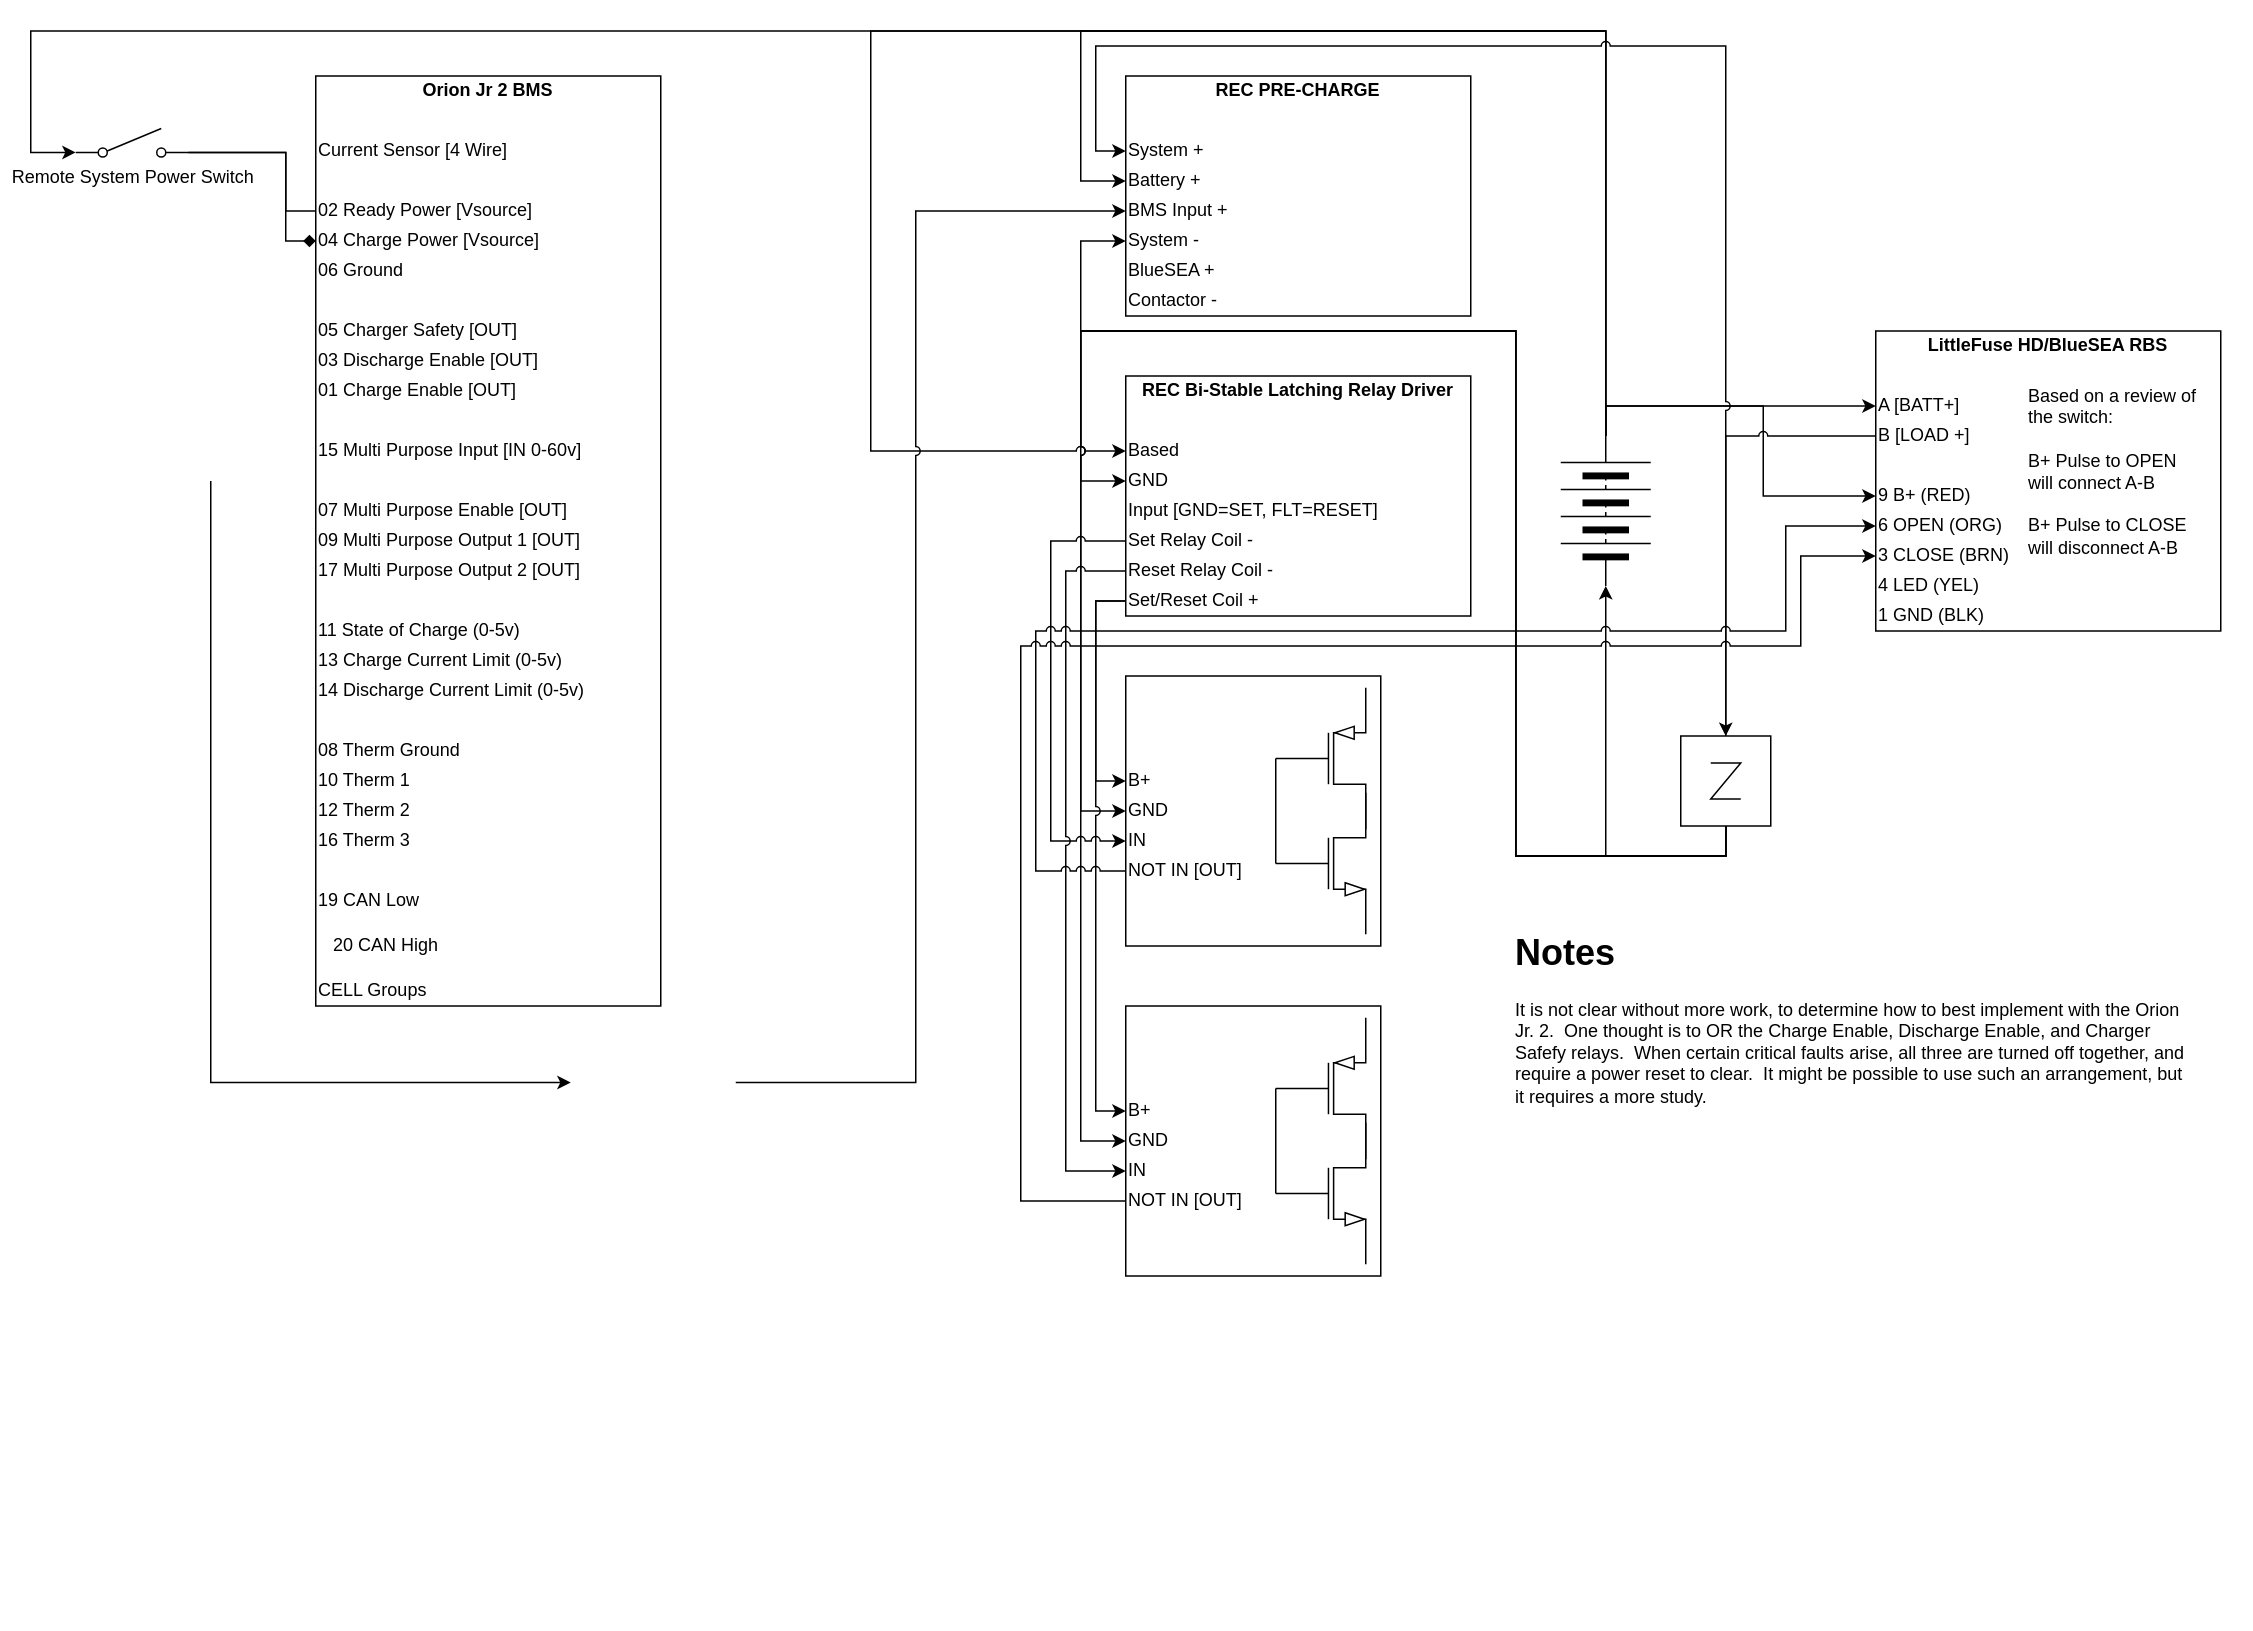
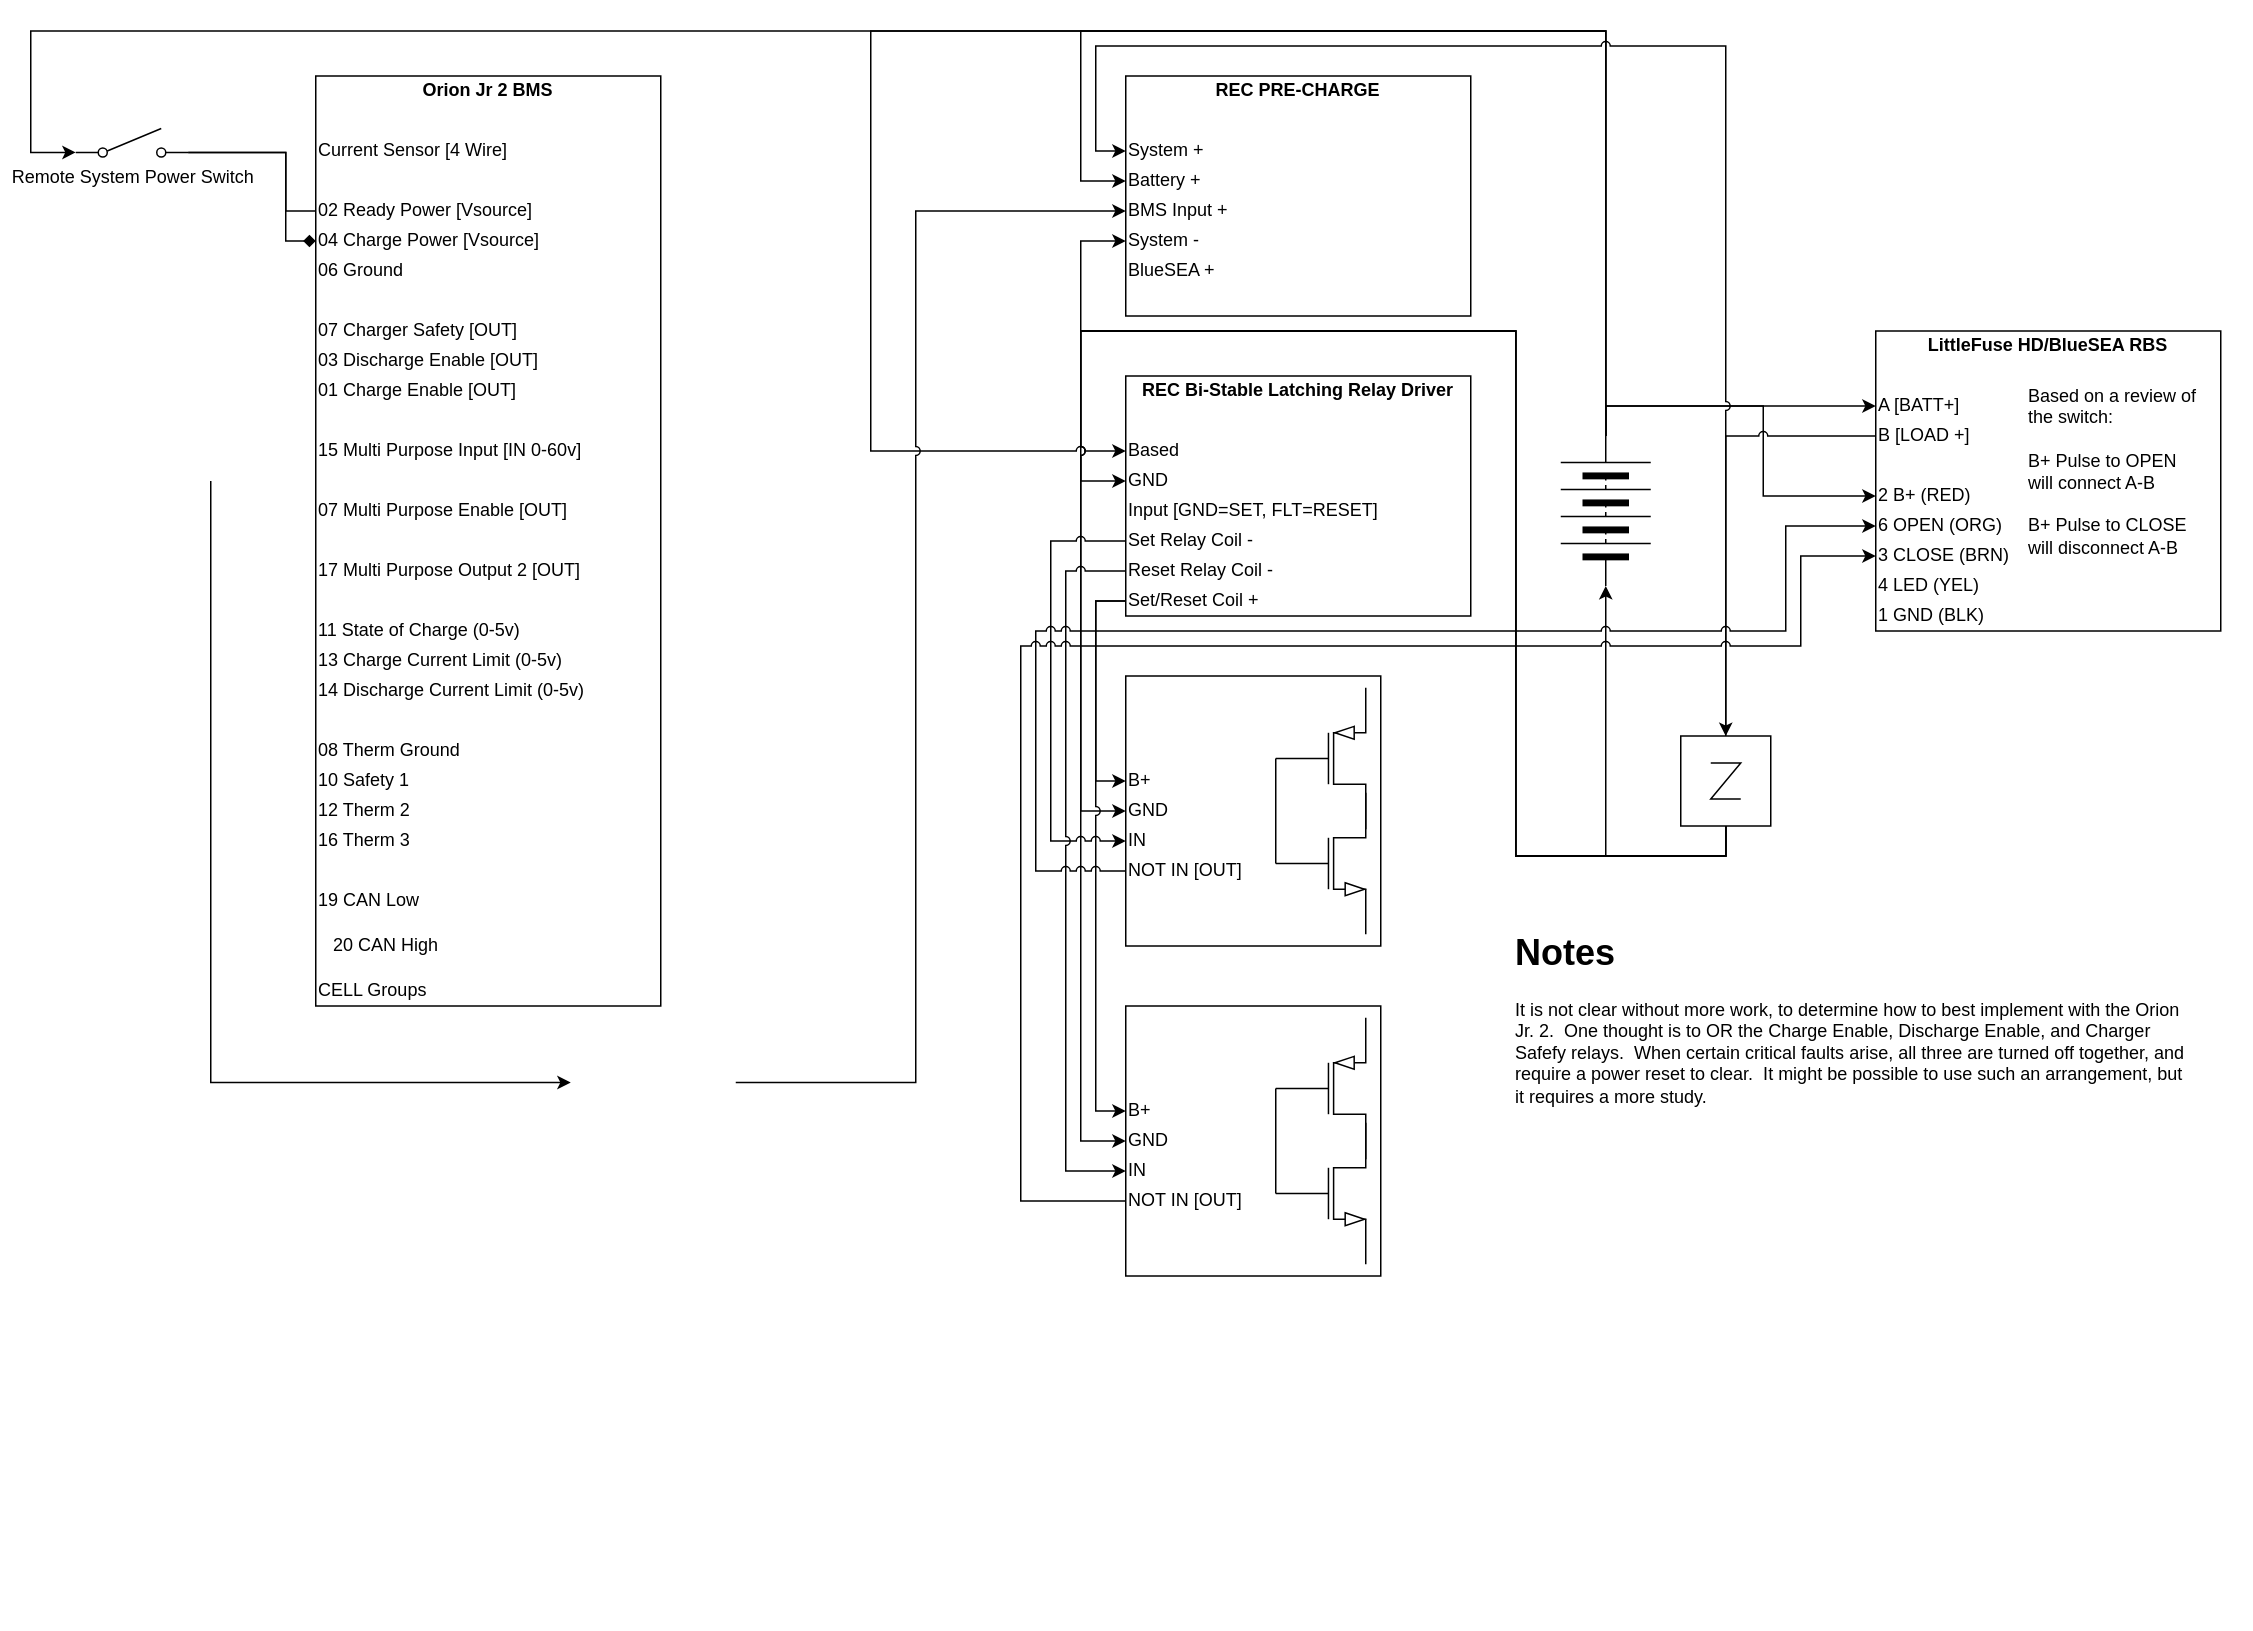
- <mxCell id="6" value="Contactor -" style="text;html=1;strokeColor=none;fillColor=none;align=left;verticalAlign=middle;whiteSpace=wrap;rounded=0;" vertex="1" parent="4"><mxGeometry y="140" width="200" height="20" as="geometry" /></mxCell>
- <mxCell id="84" value="05 Charger Safety [OUT]" style="text;html=1;strokeColor=none;fillColor=none;align=left;verticalAlign=middle;whiteSpace=wrap;rounded=0;" vertex="1" parent="78"><mxGeometry y="160" width="200" height="20" as="geometry" /></mxCell>
+ <mxCell id="84" value="07 Charger Safety [OUT]" style="text;html=1;strokeColor=none;fillColor=none;align=left;verticalAlign=middle;whiteSpace=wrap;rounded=0;" vertex="1" parent="78"><mxGeometry y="160" width="200" height="20" as="geometry" /></mxCell>
- <mxCell id="30" value="9 B+ (RED)" style="text;html=1;strokeColor=none;fillColor=none;align=left;verticalAlign=middle;whiteSpace=wrap;rounded=0;" vertex="1" parent="24"><mxGeometry y="100" width="200" height="20" as="geometry" /></mxCell>
+ <mxCell id="30" value="2 B+ (RED)" style="text;html=1;strokeColor=none;fillColor=none;align=left;verticalAlign=middle;whiteSpace=wrap;rounded=0;" vertex="1" parent="24"><mxGeometry y="100" width="200" height="20" as="geometry" /></mxCell>
- <mxCell id="88" value="09 Multi Purpose Output 1 [OUT]" style="text;html=1;strokeColor=none;fillColor=none;align=left;verticalAlign=middle;whiteSpace=wrap;rounded=0;" vertex="1" parent="78"><mxGeometry y="300" width="200" height="20" as="geometry" /></mxCell>
- <mxCell id="89" value="10 Therm 1" style="text;html=1;strokeColor=none;fillColor=none;align=left;verticalAlign=middle;whiteSpace=wrap;rounded=0;" vertex="1" parent="78"><mxGeometry y="460" width="200" height="20" as="geometry" /></mxCell>
+ <mxCell id="89" value="10 Safety 1" style="text;html=1;strokeColor=none;fillColor=none;align=left;verticalAlign=middle;whiteSpace=wrap;rounded=0;" vertex="1" parent="78"><mxGeometry y="460" width="200" height="20" as="geometry" /></mxCell>
